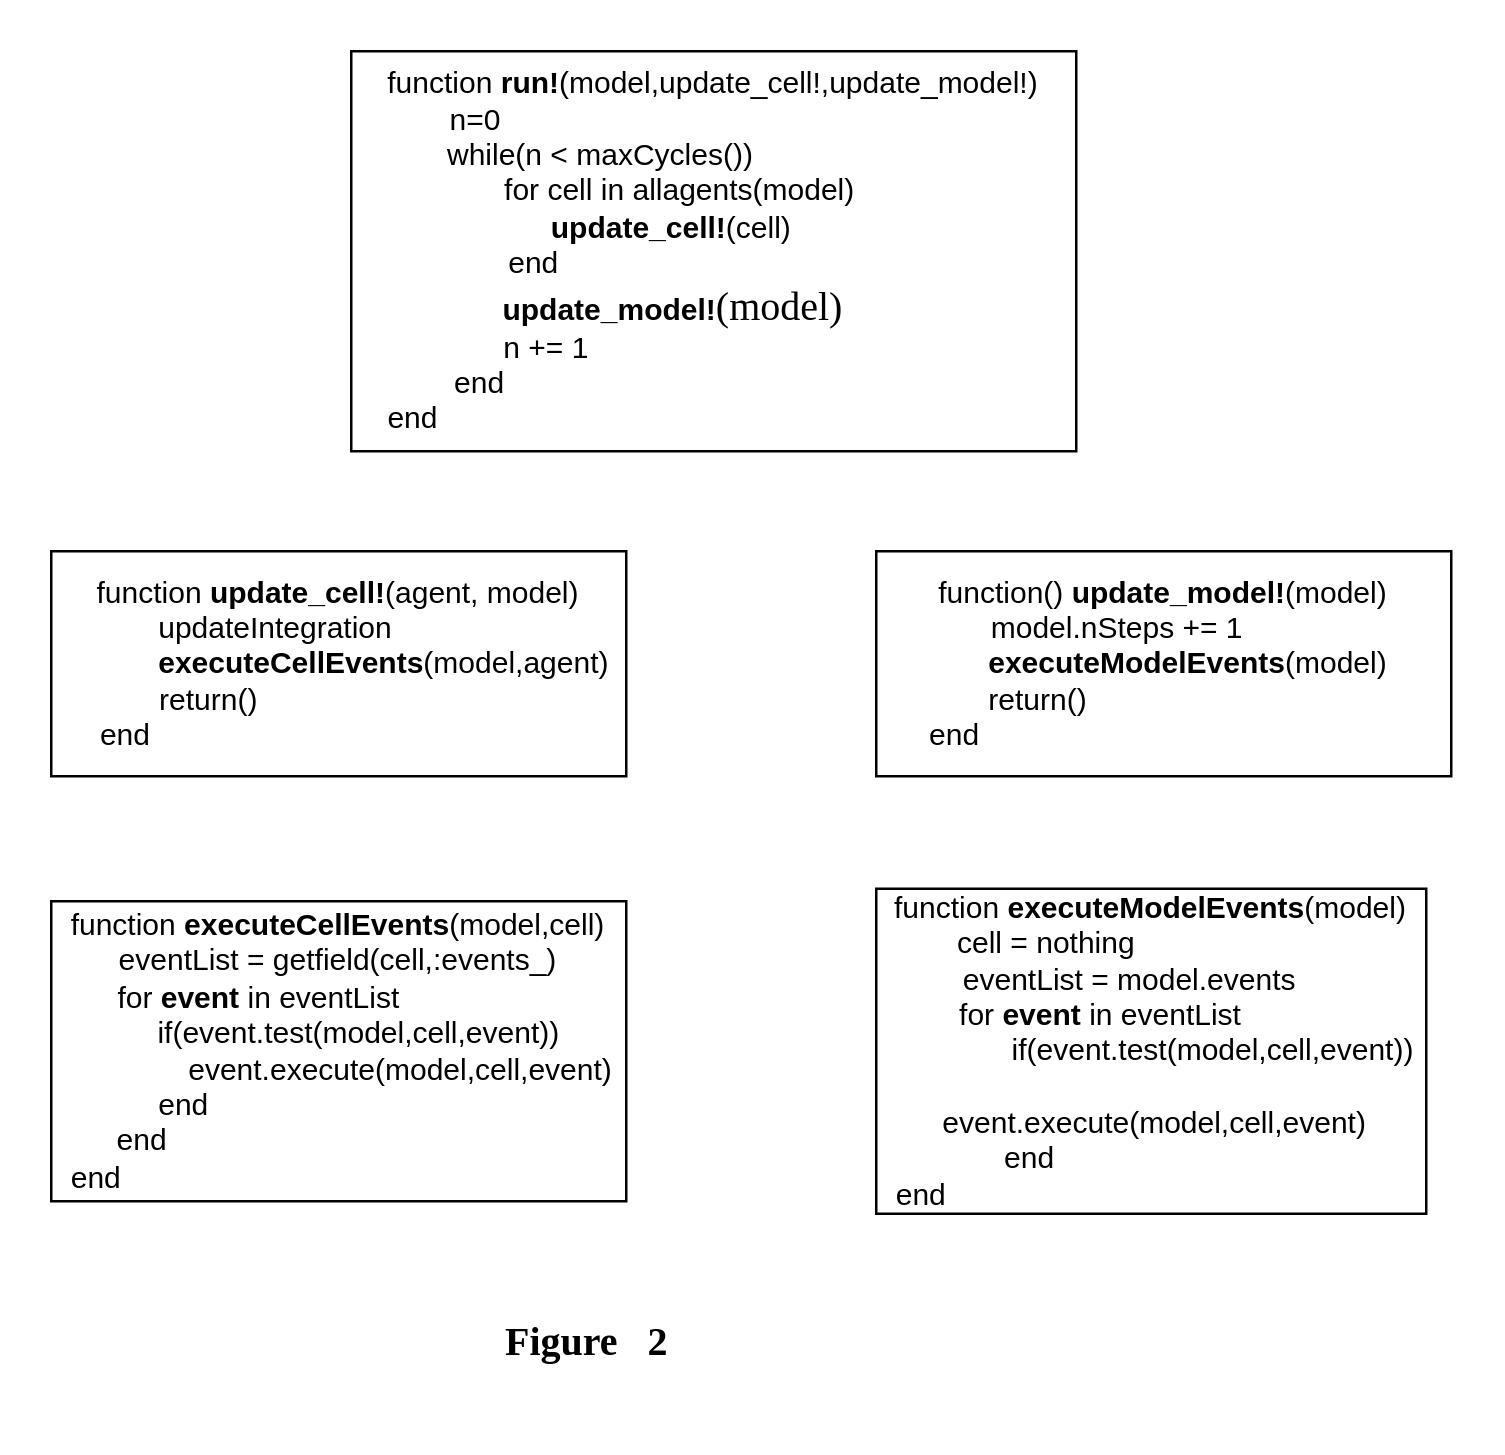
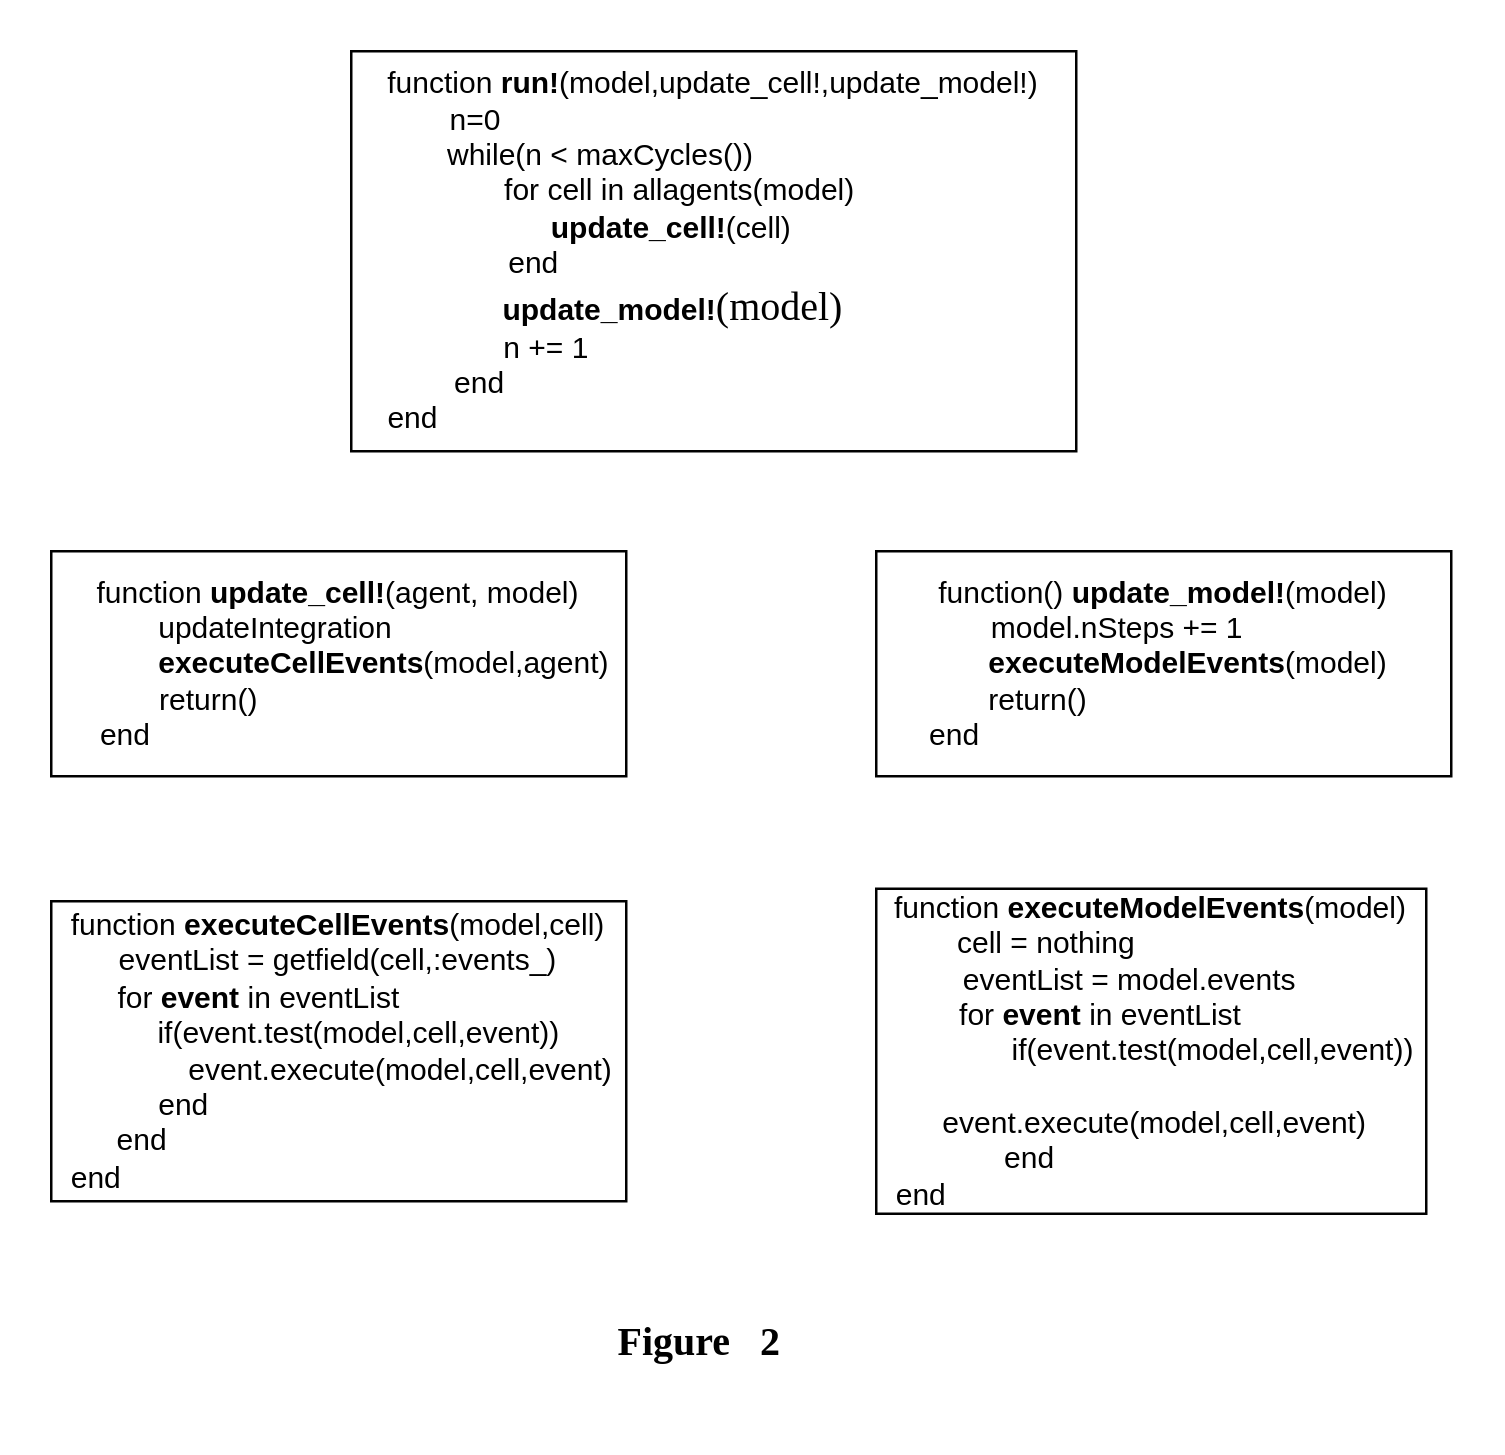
- <mxCell id="7" value="&lt;b&gt;&lt;span style=&quot;font-size:12.0pt;font-family:&amp;quot;Liberation Serif&amp;quot;,serif;&lt;br/&gt;mso-fareast-font-family:&amp;quot;Noto Serif CJK SC&amp;quot;;mso-bidi-font-family:&amp;quot;Lohit Devanagari&amp;quot;;&lt;br/&gt;mso-font-kerning:1.0pt;mso-ansi-language:EN-GB;mso-fareast-language:ZH-CN;&lt;br/&gt;mso-bidi-language:HI&quot;&gt;Figure&amp;nbsp; &amp;nbsp;2&lt;/span&gt;&lt;/b&gt;" style="text;whiteSpace=wrap;html=1;" vertex="1" parent="1"><mxGeometry x="200" y="520" width="80" height="40" as="geometry" /></mxCell>
+ <mxCell id="7" value="&lt;b&gt;&lt;span style=&quot;font-size:12.0pt;font-family:&amp;quot;Liberation Serif&amp;quot;,serif;&lt;br/&gt;mso-fareast-font-family:&amp;quot;Noto Serif CJK SC&amp;quot;;mso-bidi-font-family:&amp;quot;Lohit Devanagari&amp;quot;;&lt;br/&gt;mso-font-kerning:1.0pt;mso-ansi-language:EN-GB;mso-fareast-language:ZH-CN;&lt;br/&gt;mso-bidi-language:HI&quot;&gt;Figure&amp;nbsp; &amp;nbsp;2&lt;/span&gt;&lt;/b&gt;" style="text;whiteSpace=wrap;html=1;" vertex="1" parent="1"><mxGeometry x="245" y="520" width="80" height="40" as="geometry" /></mxCell>
